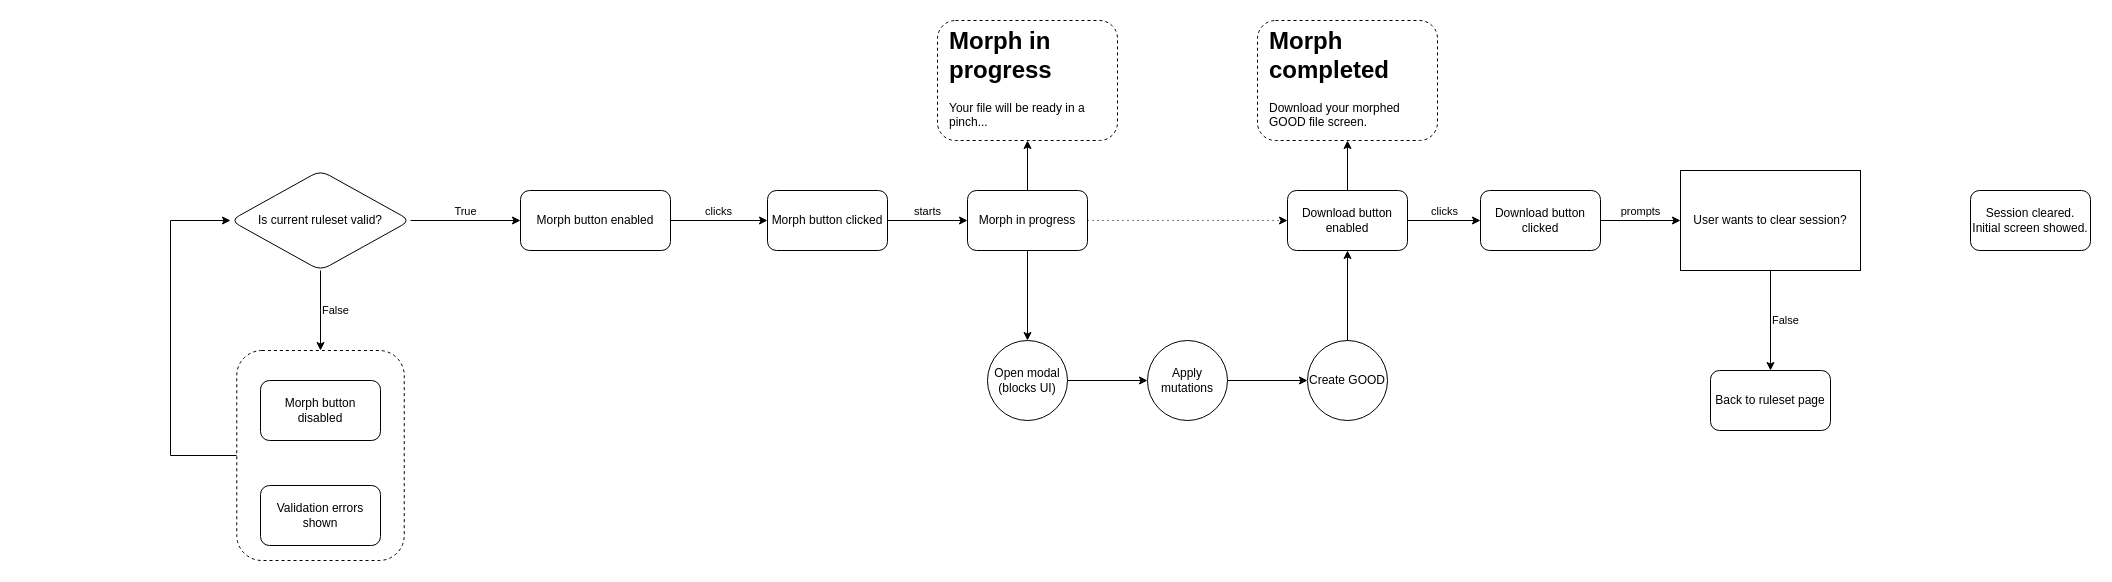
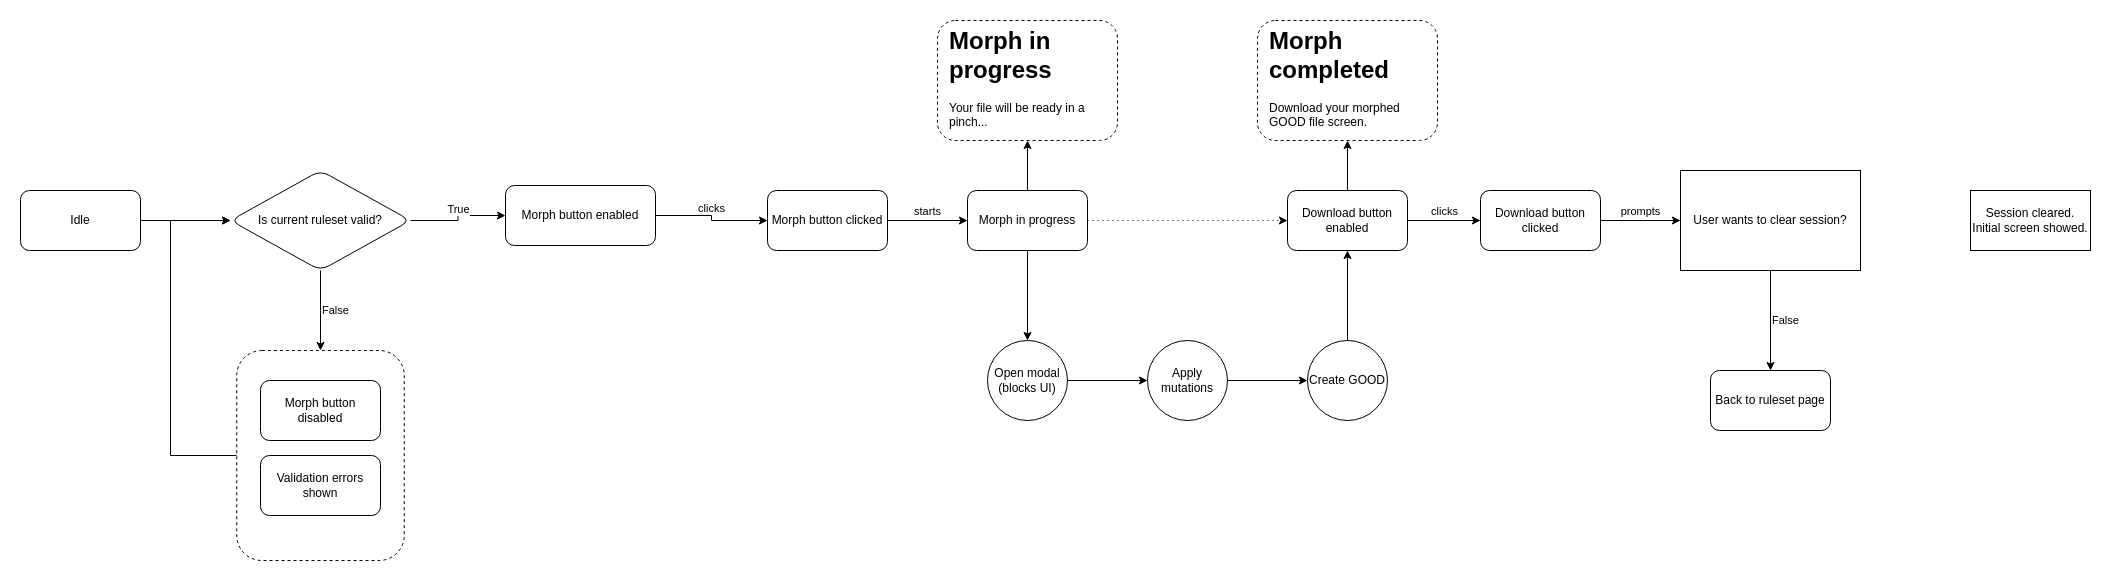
+ <mxCell id="5" value="Idle" style="rounded=1;whiteSpace=wrap;html=1;" vertex="1" parent="1"><mxGeometry x="20" y="190" width="120" height="60" as="geometry" /></mxCell>
+ <mxCell id="4" value="" style="edgeStyle=orthogonalEdgeStyle;rounded=0;orthogonalLoop=1;jettySize=auto;html=1;" edge="1" parent="1" source="5" target="11"><mxGeometry relative="1" as="geometry" /></mxCell>
- <mxCell id="15" value="Morph button enabled" style="whiteSpace=wrap;html=1;rounded=1;" vertex="1" parent="1"><mxGeometry x="520" y="190" width="150" height="60" as="geometry" /></mxCell>
+ <mxCell id="15" value="Morph button enabled" style="whiteSpace=wrap;html=1;rounded=1;" vertex="1" parent="1"><mxGeometry x="505" y="185" width="150" height="60" as="geometry" /></mxCell>
- <mxCell id="34" value="Session cleared.&lt;div&gt;Initial screen showed.&lt;/div&gt;" style="whiteSpace=wrap;html=1;rounded=1;" vertex="1" parent="1"><mxGeometry x="1970" y="190" width="120" height="60" as="geometry" /></mxCell>
+ <mxCell id="34" value="Session cleared.&lt;div&gt;Initial screen showed.&lt;/div&gt;" style="whiteSpace=wrap;html=1;rounded=0;" vertex="1" parent="1"><mxGeometry x="1970" y="190" width="120" height="60" as="geometry" /></mxCell>
- <mxCell id="13" value="Validation errors shown" style="whiteSpace=wrap;html=1;rounded=1;" vertex="1" parent="1"><mxGeometry x="260" y="485" width="120" height="60" as="geometry" /></mxCell>
+ <mxCell id="13" value="Validation errors shown" style="whiteSpace=wrap;html=1;rounded=1;" vertex="1" parent="1"><mxGeometry x="260" y="455" width="120" height="60" as="geometry" /></mxCell>
